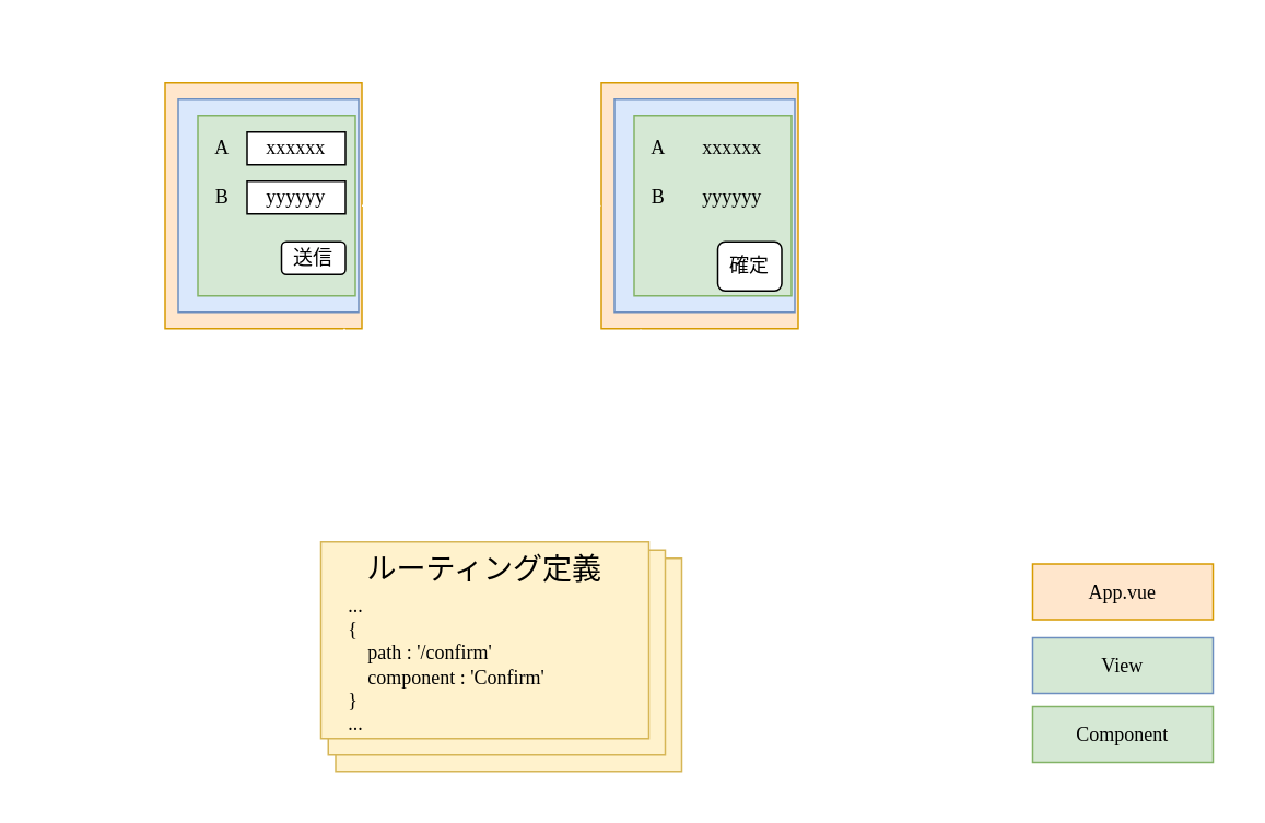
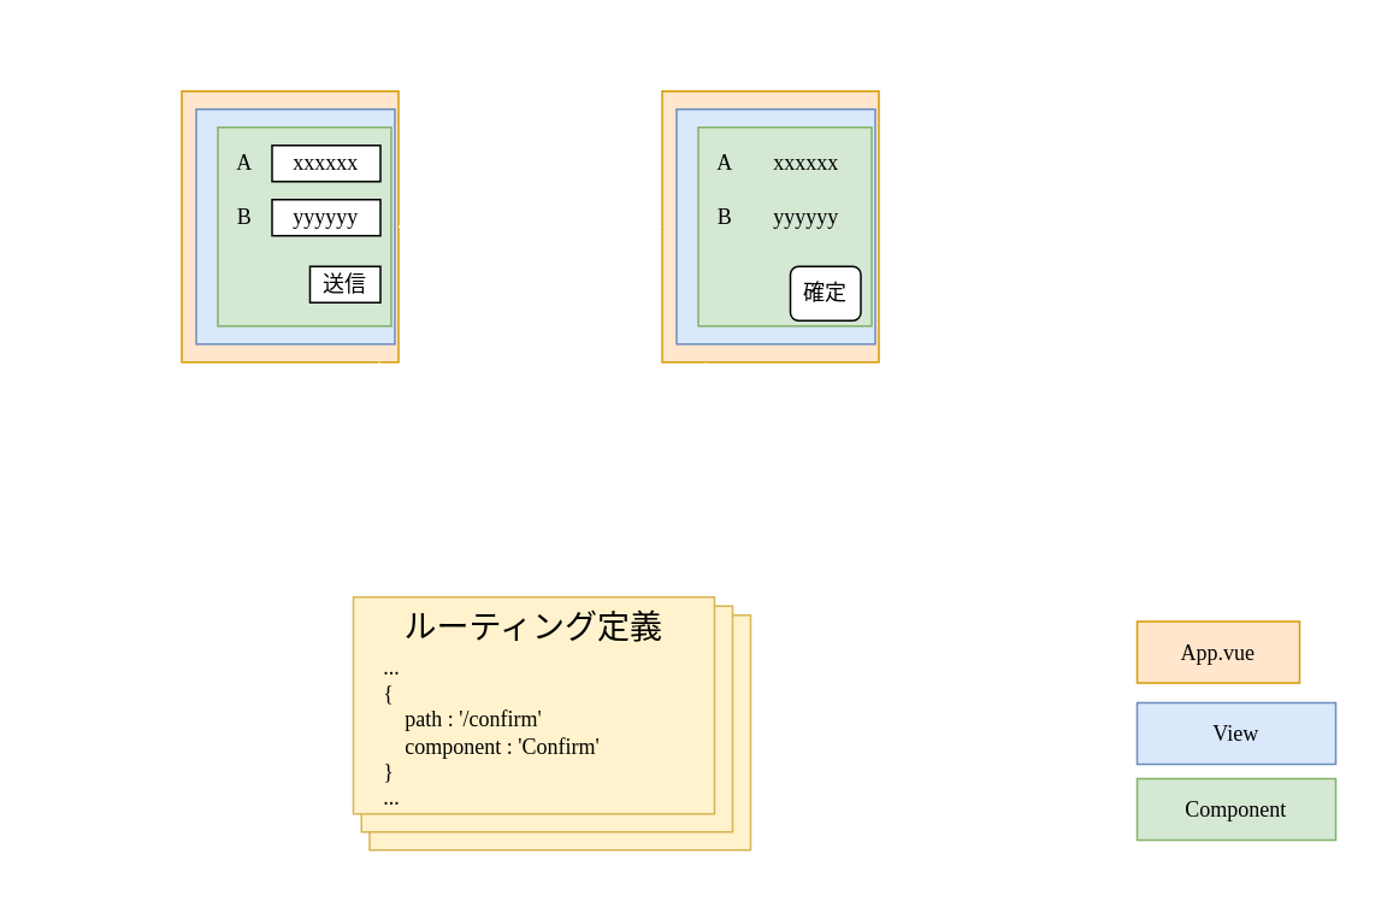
- <mxCell id="15" value="送信" style="rounded=1;whiteSpace=wrap;html=1;fontFamily=Noto Sans JP;fontSource=https%3A%2F%2Ffonts.googleapis.com%2Fcss%3Ffamily%3DNoto%2BSans%2BJP;" parent="1" vertex="1"><mxGeometry x="171" y="147" width="39" height="20" as="geometry" /></mxCell>
+ <mxCell id="15" value="送信" style="whiteSpace=wrap;html=1;fontFamily=Noto Sans JP;fontSource=https%3A%2F%2Ffonts.googleapis.com%2Fcss%3Ffamily%3DNoto%2BSans%2BJP;rounded=0;" parent="1" vertex="1"><mxGeometry x="171" y="147" width="39" height="20" as="geometry" /></mxCell>
- <mxCell id="5" value="App.vue" style="rounded=0;whiteSpace=wrap;html=1;fillColor=#ffe6cc;strokeColor=#d79b00;fontFamily=Noto Sans JP;fontSource=https%3A%2F%2Ffonts.googleapis.com%2Fcss%3Ffamily%3DNoto%2BSans%2BJP;" parent="1" vertex="1"><mxGeometry x="629" y="343.5" width="110" height="34" as="geometry" /></mxCell>
+ <mxCell id="5" value="App.vue" style="rounded=0;whiteSpace=wrap;html=1;fillColor=#ffe6cc;strokeColor=#d79b00;fontFamily=Noto Sans JP;fontSource=https%3A%2F%2Ffonts.googleapis.com%2Fcss%3Ffamily%3DNoto%2BSans%2BJP;" parent="1" vertex="1"><mxGeometry x="629" y="343.5" width="90" height="34" as="geometry" /></mxCell>
- <mxCell id="6" value="View" style="rounded=0;whiteSpace=wrap;html=1;fillColor=#d5e8d4;strokeColor=#6c8ebf;fontFamily=Noto Sans JP;fontSource=https%3A%2F%2Ffonts.googleapis.com%2Fcss%3Ffamily%3DNoto%2BSans%2BJP;" parent="1" vertex="1"><mxGeometry x="629" y="388.5" width="110" height="34" as="geometry" /></mxCell>
+ <mxCell id="6" value="View" style="rounded=0;whiteSpace=wrap;html=1;fillColor=#dae8fc;strokeColor=#6c8ebf;fontFamily=Noto Sans JP;fontSource=https%3A%2F%2Ffonts.googleapis.com%2Fcss%3Ffamily%3DNoto%2BSans%2BJP;" parent="1" vertex="1"><mxGeometry x="629" y="388.5" width="110" height="34" as="geometry" /></mxCell>
